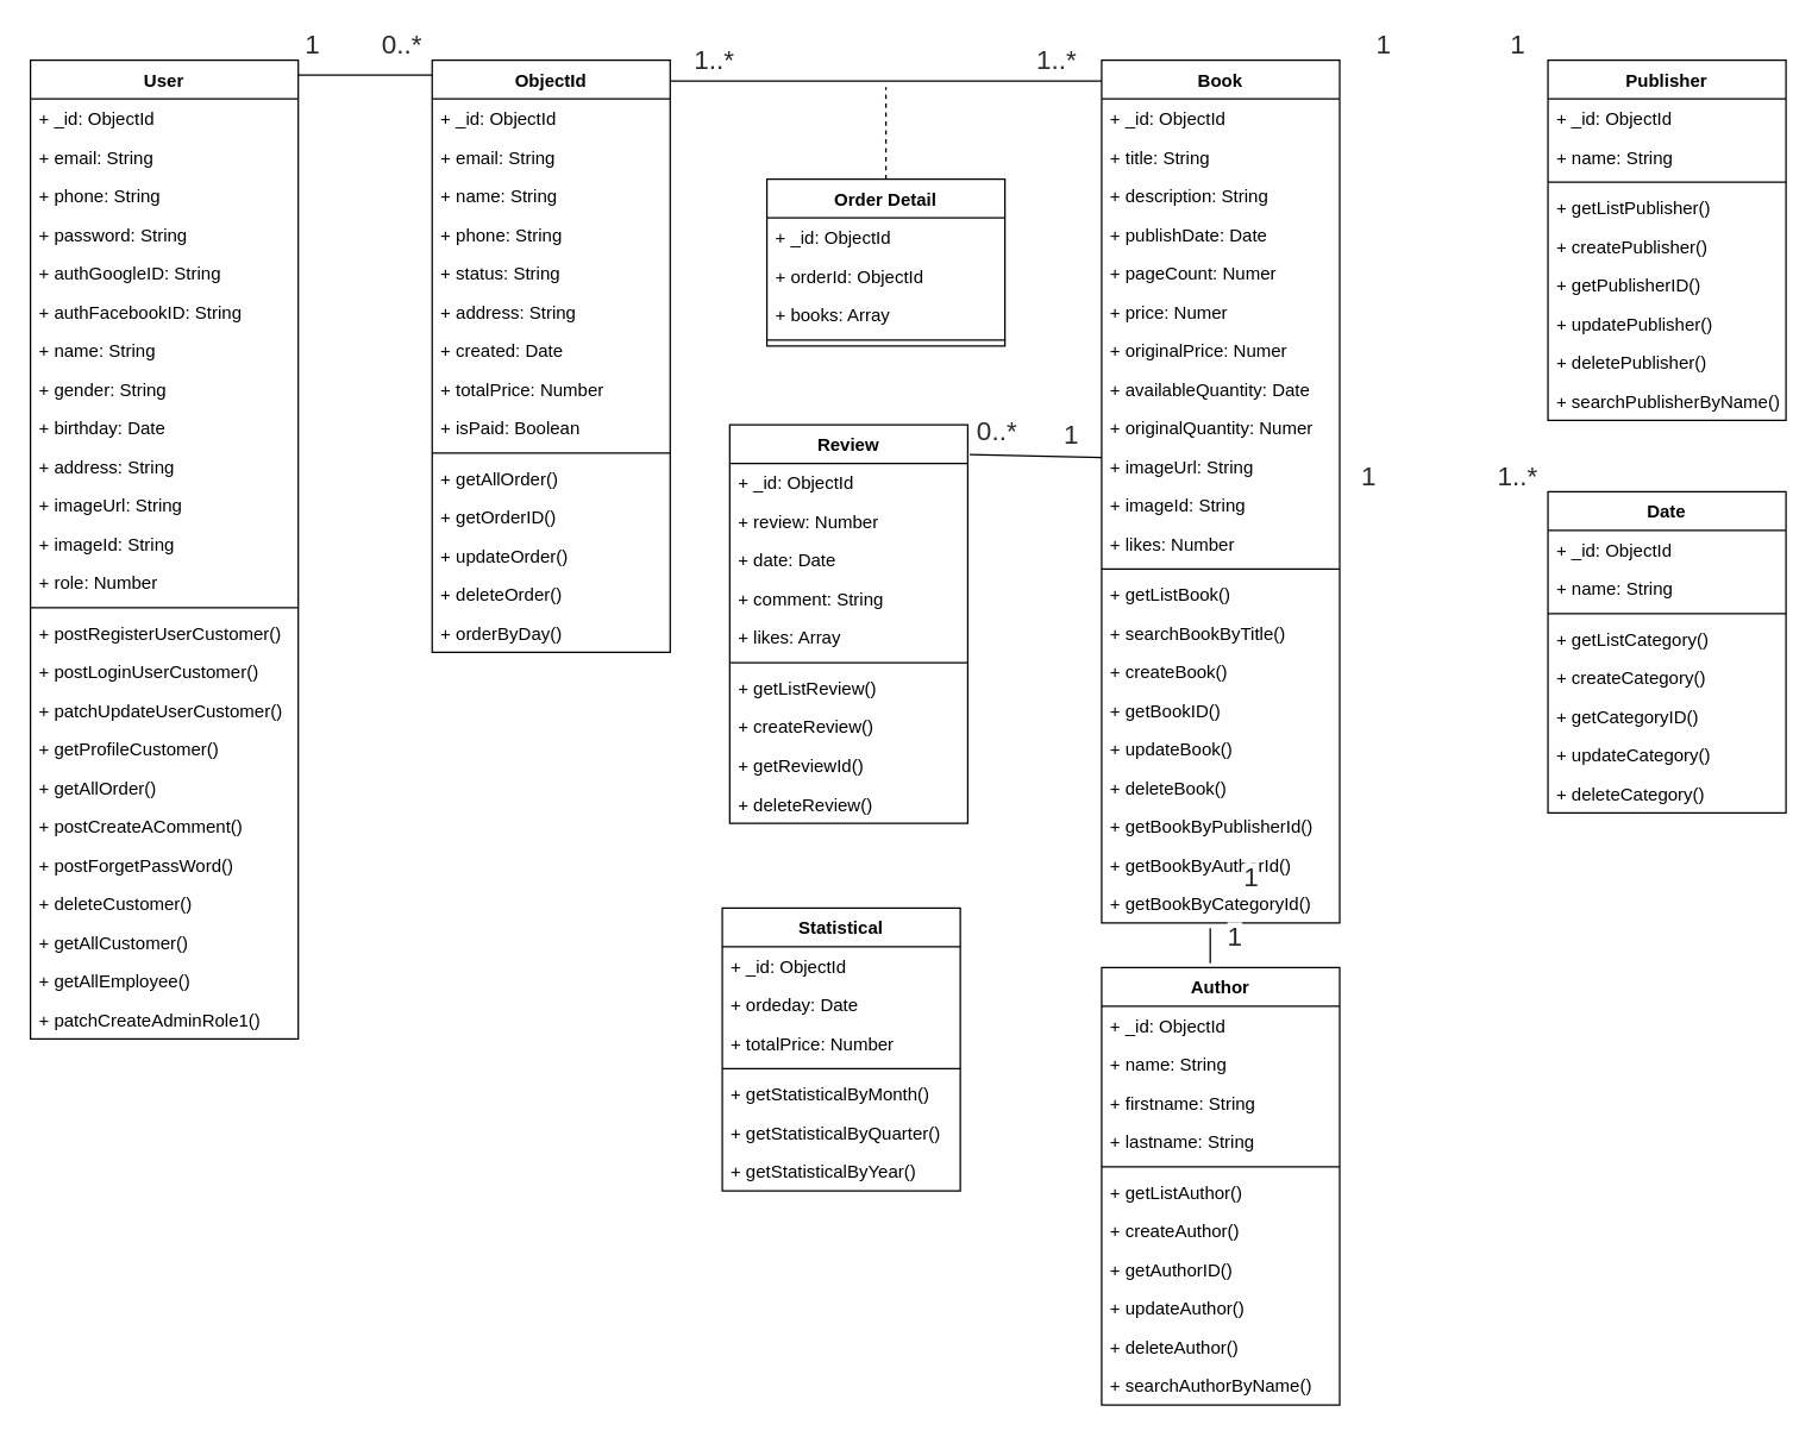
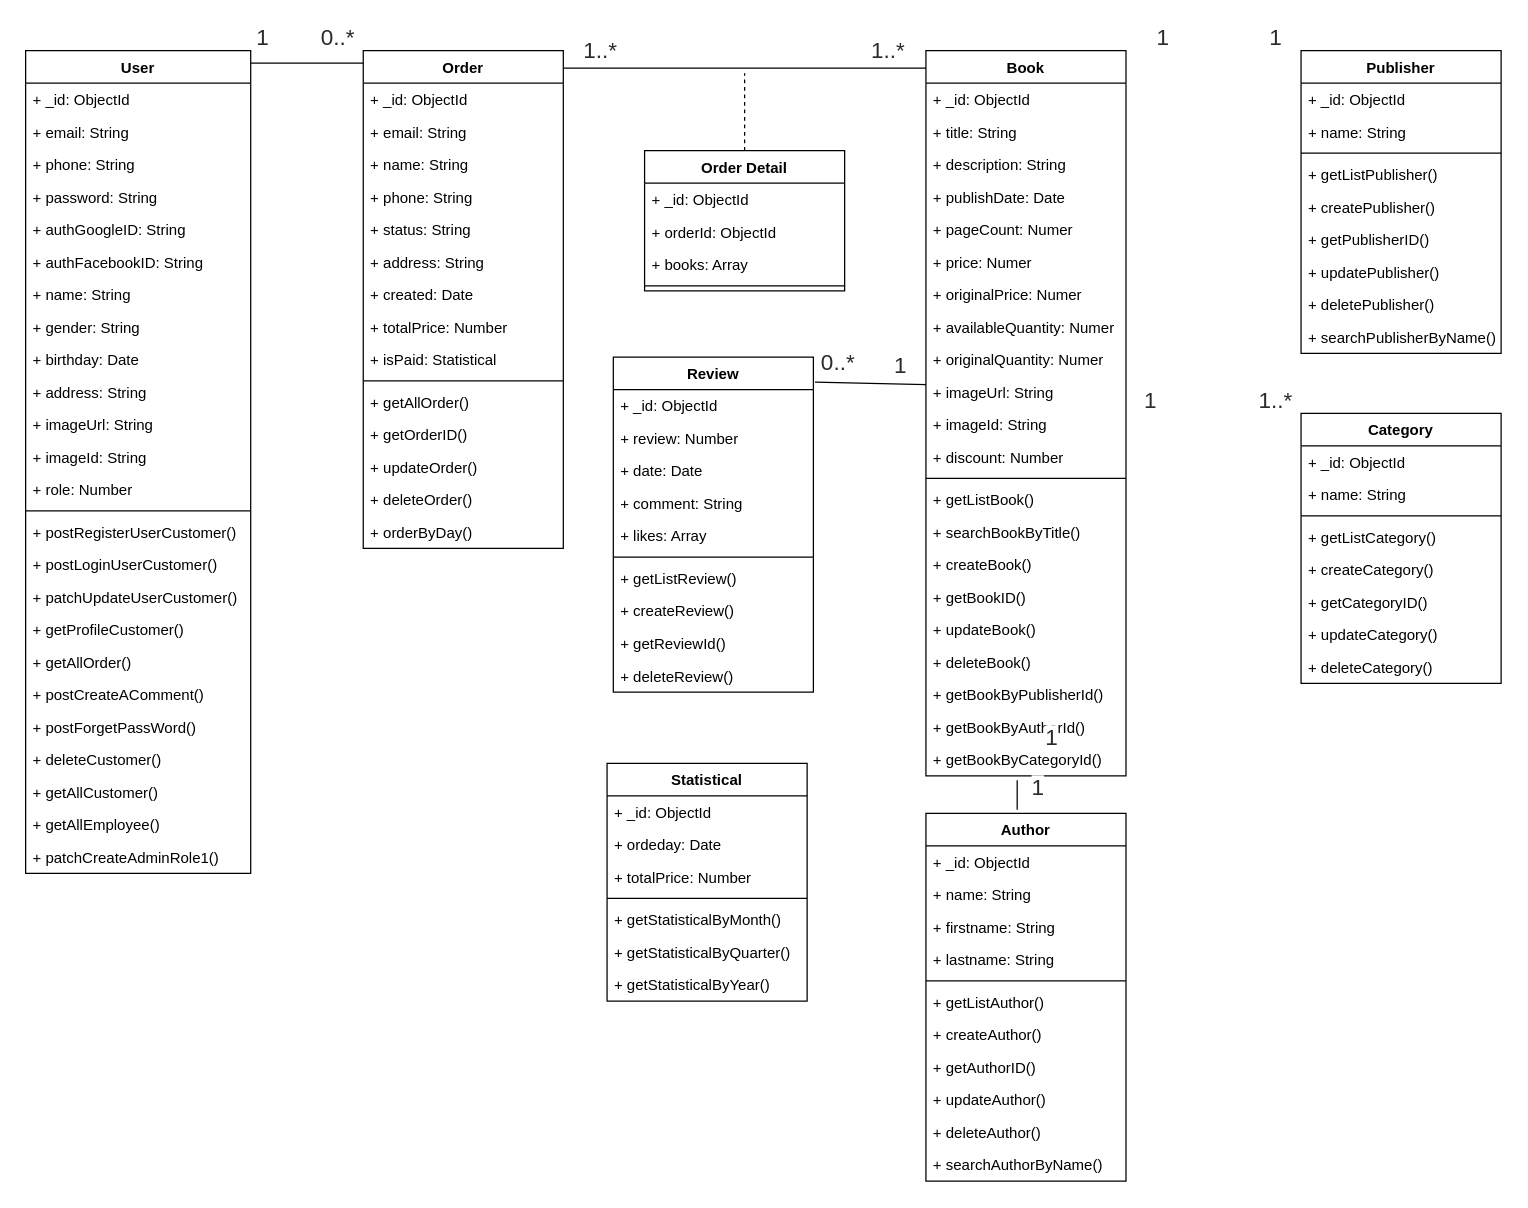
- <mxCell id="60" value="ObjectId" style="swimlane;fontStyle=1;align=center;verticalAlign=top;childLayout=stackLayout;horizontal=1;startSize=26;horizontalStack=0;resizeParent=1;resizeParentMax=0;resizeLast=0;collapsible=1;marginBottom=0;" parent="1" vertex="1"><mxGeometry x="290" y="40" width="160" height="398" as="geometry" /></mxCell>
+ <mxCell id="60" value="Order" style="swimlane;fontStyle=1;align=center;verticalAlign=top;childLayout=stackLayout;horizontal=1;startSize=26;horizontalStack=0;resizeParent=1;resizeParentMax=0;resizeLast=0;collapsible=1;marginBottom=0;" parent="1" vertex="1"><mxGeometry x="290" y="40" width="160" height="398" as="geometry" /></mxCell>
- <mxCell id="10" value="+ availableQuantity: Date&#10;" style="text;strokeColor=none;fillColor=none;align=left;verticalAlign=top;spacingLeft=4;spacingRight=4;overflow=hidden;rotatable=0;points=[[0,0.5],[1,0.5]];portConstraint=eastwest;" parent="2" vertex="1"><mxGeometry y="208" width="160" height="26" as="geometry" /></mxCell>
+ <mxCell id="10" value="+ availableQuantity: Numer&#10;" style="text;strokeColor=none;fillColor=none;align=left;verticalAlign=top;spacingLeft=4;spacingRight=4;overflow=hidden;rotatable=0;points=[[0,0.5],[1,0.5]];portConstraint=eastwest;" parent="2" vertex="1"><mxGeometry y="208" width="160" height="26" as="geometry" /></mxCell>
- <mxCell id="69" value="+ isPaid: Boolean" style="text;strokeColor=none;fillColor=none;align=left;verticalAlign=top;spacingLeft=4;spacingRight=4;overflow=hidden;rotatable=0;points=[[0,0.5],[1,0.5]];portConstraint=eastwest;" parent="60" vertex="1"><mxGeometry y="234" width="160" height="26" as="geometry" /></mxCell>
+ <mxCell id="69" value="+ isPaid: Statistical" style="text;strokeColor=none;fillColor=none;align=left;verticalAlign=top;spacingLeft=4;spacingRight=4;overflow=hidden;rotatable=0;points=[[0,0.5],[1,0.5]];portConstraint=eastwest;" parent="60" vertex="1"><mxGeometry y="234" width="160" height="26" as="geometry" /></mxCell>
- <mxCell id="51" value="Date" style="swimlane;fontStyle=1;align=center;verticalAlign=top;childLayout=stackLayout;horizontal=1;startSize=26;horizontalStack=0;resizeParent=1;resizeParentMax=0;resizeLast=0;collapsible=1;marginBottom=0;" parent="1" vertex="1"><mxGeometry x="1040" y="330" width="160" height="216" as="geometry" /></mxCell>
+ <mxCell id="51" value="Category" style="swimlane;fontStyle=1;align=center;verticalAlign=top;childLayout=stackLayout;horizontal=1;startSize=26;horizontalStack=0;resizeParent=1;resizeParentMax=0;resizeLast=0;collapsible=1;marginBottom=0;" parent="1" vertex="1"><mxGeometry x="1040" y="330" width="160" height="216" as="geometry" /></mxCell>
- <mxCell id="14" value="+ likes: Number&#10;" style="text;strokeColor=none;fillColor=none;align=left;verticalAlign=top;spacingLeft=4;spacingRight=4;overflow=hidden;rotatable=0;points=[[0,0.5],[1,0.5]];portConstraint=eastwest;" parent="2" vertex="1"><mxGeometry y="312" width="160" height="26" as="geometry" /></mxCell>
+ <mxCell id="14" value="+ discount: Number&#10;" style="text;strokeColor=none;fillColor=none;align=left;verticalAlign=top;spacingLeft=4;spacingRight=4;overflow=hidden;rotatable=0;points=[[0,0.5],[1,0.5]];portConstraint=eastwest;" parent="2" vertex="1"><mxGeometry y="312" width="160" height="26" as="geometry" /></mxCell>
